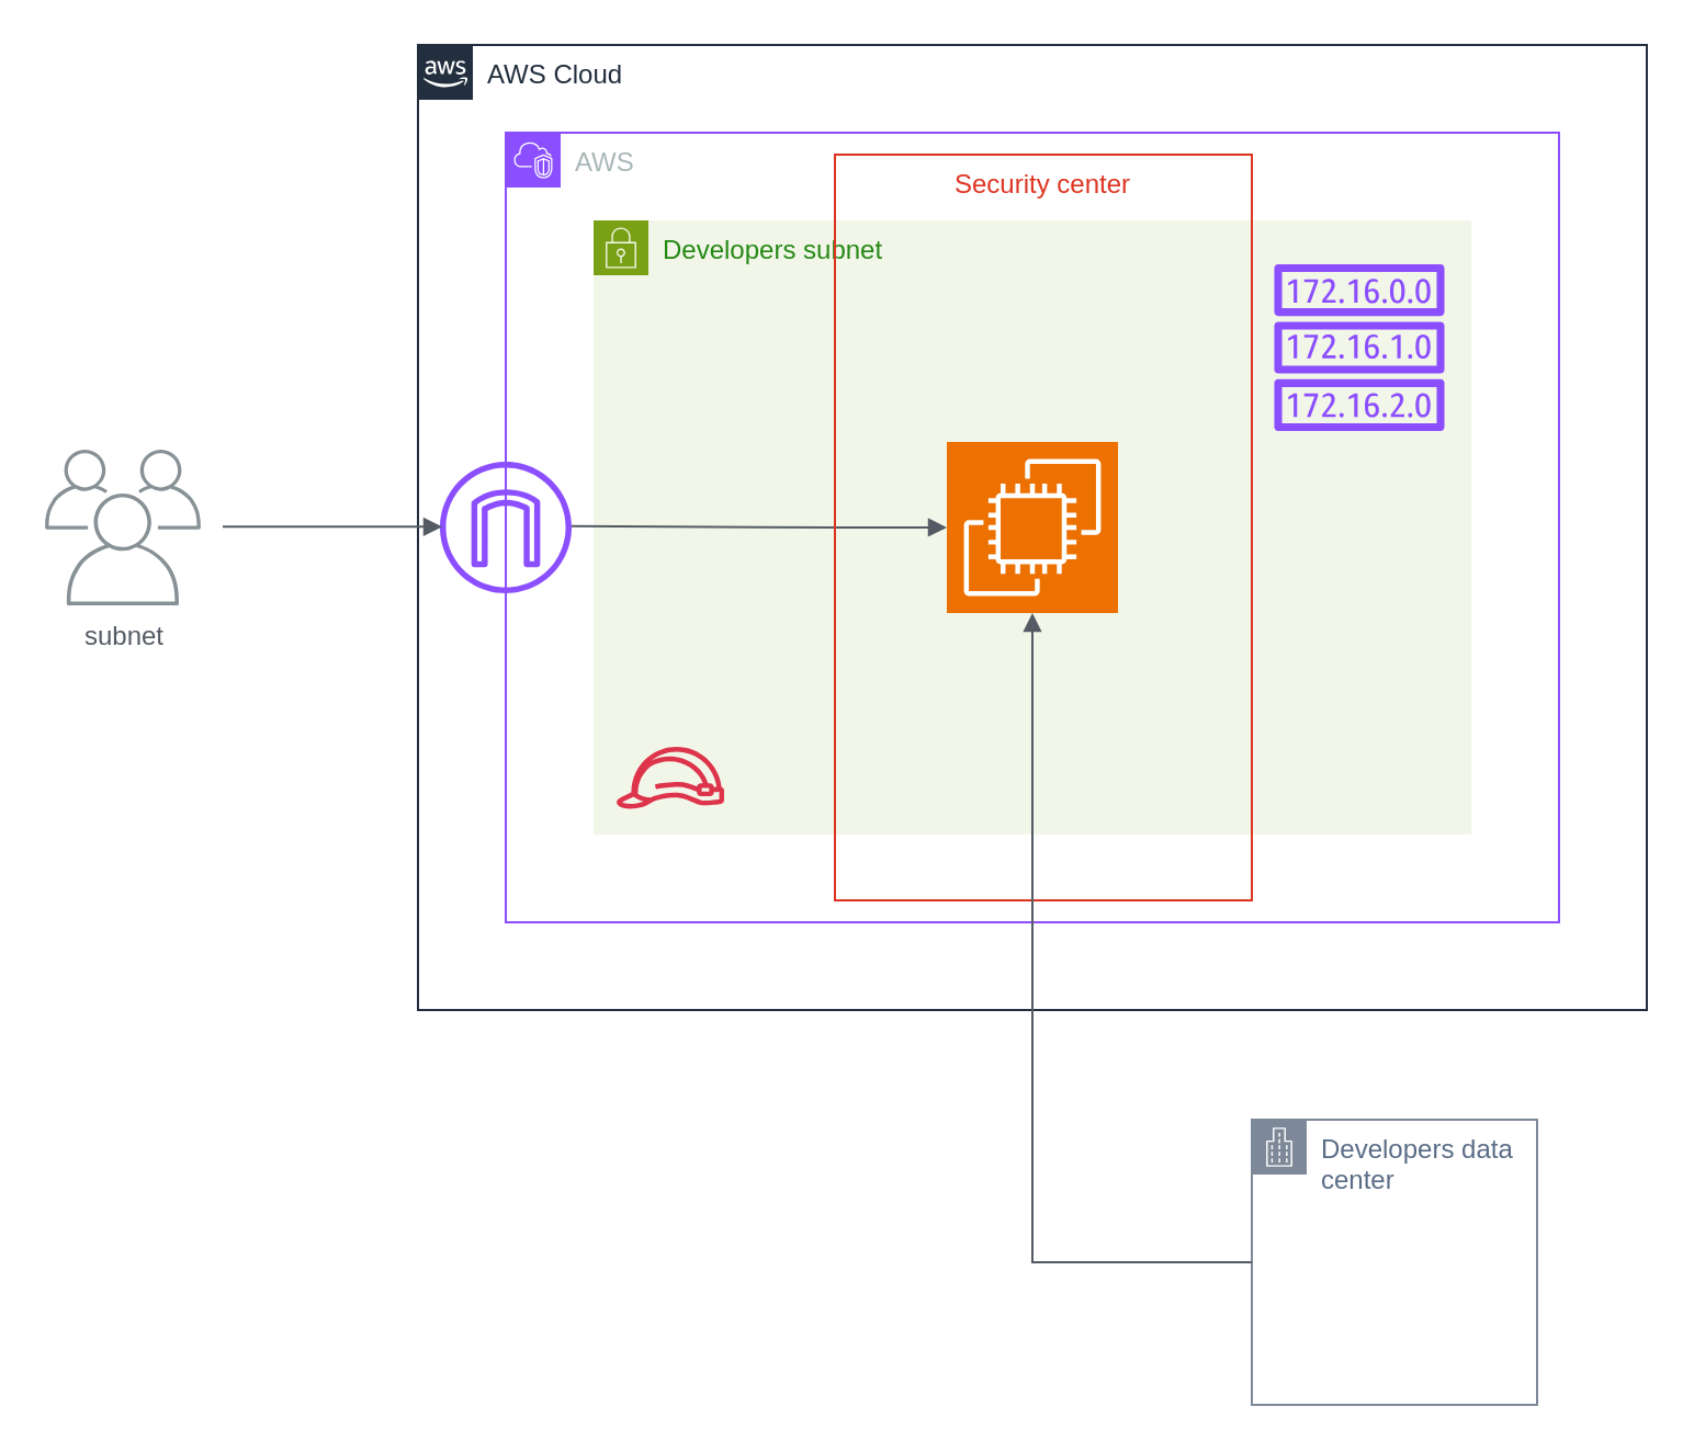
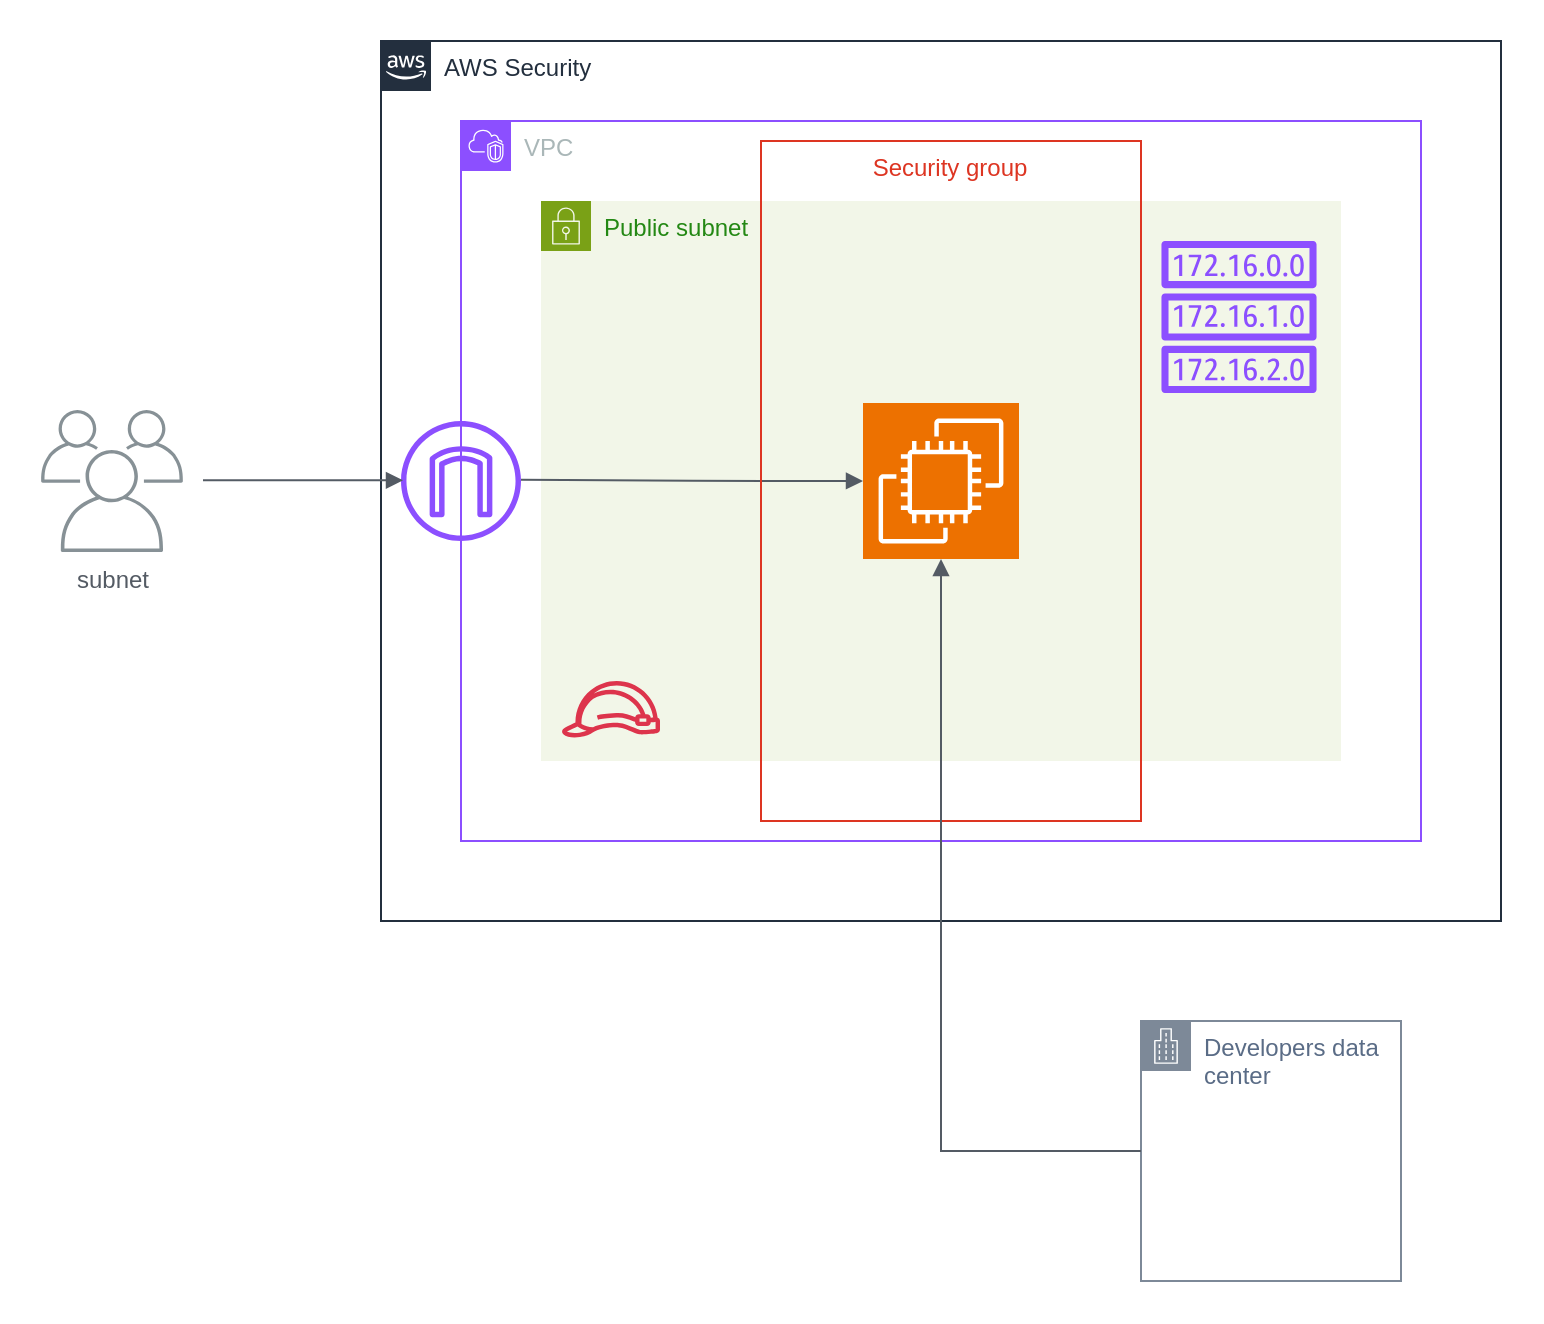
- <mxCell id="2" value="AWS Cloud" style="points=[[0,0],[0.25,0],[0.5,0],[0.75,0],[1,0],[1,0.25],[1,0.5],[1,0.75],[1,1],[0.75,1],[0.5,1],[0.25,1],[0,1],[0,0.75],[0,0.5],[0,0.25]];outlineConnect=0;gradientColor=none;html=1;whiteSpace=wrap;fontSize=12;fontStyle=0;container=1;pointerEvents=0;collapsible=0;recursiveResize=0;shape=mxgraph.aws4.group;grIcon=mxgraph.aws4.group_aws_cloud_alt;strokeColor=#232F3E;fillColor=none;verticalAlign=top;align=left;spacingLeft=30;fontColor=#232F3E;dashed=0;" vertex="1" parent="1"><mxGeometry x="190" y="20" width="560" height="440" as="geometry" /></mxCell>
+ <mxCell id="2" value="AWS Security" style="points=[[0,0],[0.25,0],[0.5,0],[0.75,0],[1,0],[1,0.25],[1,0.5],[1,0.75],[1,1],[0.75,1],[0.5,1],[0.25,1],[0,1],[0,0.75],[0,0.5],[0,0.25]];outlineConnect=0;gradientColor=none;html=1;whiteSpace=wrap;fontSize=12;fontStyle=0;container=1;pointerEvents=0;collapsible=0;recursiveResize=0;shape=mxgraph.aws4.group;grIcon=mxgraph.aws4.group_aws_cloud_alt;strokeColor=#232F3E;fillColor=none;verticalAlign=top;align=left;spacingLeft=30;fontColor=#232F3E;dashed=0;" vertex="1" parent="1"><mxGeometry x="190" y="20" width="560" height="440" as="geometry" /></mxCell>
- <mxCell id="3" value="AWS" style="points=[[0,0],[0.25,0],[0.5,0],[0.75,0],[1,0],[1,0.25],[1,0.5],[1,0.75],[1,1],[0.75,1],[0.5,1],[0.25,1],[0,1],[0,0.75],[0,0.5],[0,0.25]];outlineConnect=0;gradientColor=none;html=1;whiteSpace=wrap;fontSize=12;fontStyle=0;container=1;pointerEvents=0;collapsible=0;recursiveResize=0;shape=mxgraph.aws4.group;grIcon=mxgraph.aws4.group_vpc2;strokeColor=#8C4FFF;fillColor=none;verticalAlign=top;align=left;spacingLeft=30;fontColor=#AAB7B8;dashed=0;" vertex="1" parent="2"><mxGeometry x="40" y="40" width="480" height="360" as="geometry" /></mxCell>
+ <mxCell id="3" value="VPC" style="points=[[0,0],[0.25,0],[0.5,0],[0.75,0],[1,0],[1,0.25],[1,0.5],[1,0.75],[1,1],[0.75,1],[0.5,1],[0.25,1],[0,1],[0,0.75],[0,0.5],[0,0.25]];outlineConnect=0;gradientColor=none;html=1;whiteSpace=wrap;fontSize=12;fontStyle=0;container=1;pointerEvents=0;collapsible=0;recursiveResize=0;shape=mxgraph.aws4.group;grIcon=mxgraph.aws4.group_vpc2;strokeColor=#8C4FFF;fillColor=none;verticalAlign=top;align=left;spacingLeft=30;fontColor=#AAB7B8;dashed=0;" vertex="1" parent="2"><mxGeometry x="40" y="40" width="480" height="360" as="geometry" /></mxCell>
- <mxCell id="9" value="Security center" style="fillColor=none;strokeColor=#DD3522;verticalAlign=top;fontStyle=0;fontColor=#DD3522;whiteSpace=wrap;html=1;" vertex="1" parent="1"><mxGeometry x="380" y="70" width="190" height="340" as="geometry" /></mxCell>
+ <mxCell id="9" value="Security group" style="fillColor=none;strokeColor=#DD3522;verticalAlign=top;fontStyle=0;fontColor=#DD3522;whiteSpace=wrap;html=1;" vertex="1" parent="1"><mxGeometry x="380" y="70" width="190" height="340" as="geometry" /></mxCell>
- <mxCell id="5" value="Developers subnet" style="points=[[0,0],[0.25,0],[0.5,0],[0.75,0],[1,0],[1,0.25],[1,0.5],[1,0.75],[1,1],[0.75,1],[0.5,1],[0.25,1],[0,1],[0,0.75],[0,0.5],[0,0.25]];outlineConnect=0;gradientColor=none;html=1;whiteSpace=wrap;fontSize=12;fontStyle=0;container=1;pointerEvents=0;collapsible=0;recursiveResize=0;shape=mxgraph.aws4.group;grIcon=mxgraph.aws4.group_security_group;grStroke=0;strokeColor=#7AA116;fillColor=#F2F6E8;verticalAlign=top;align=left;spacingLeft=30;fontColor=#248814;dashed=0;" vertex="1" parent="1"><mxGeometry x="270" y="100" width="400" height="280" as="geometry" /></mxCell>
+ <mxCell id="5" value="Public subnet" style="points=[[0,0],[0.25,0],[0.5,0],[0.75,0],[1,0],[1,0.25],[1,0.5],[1,0.75],[1,1],[0.75,1],[0.5,1],[0.25,1],[0,1],[0,0.75],[0,0.5],[0,0.25]];outlineConnect=0;gradientColor=none;html=1;whiteSpace=wrap;fontSize=12;fontStyle=0;container=1;pointerEvents=0;collapsible=0;recursiveResize=0;shape=mxgraph.aws4.group;grIcon=mxgraph.aws4.group_security_group;grStroke=0;strokeColor=#7AA116;fillColor=#F2F6E8;verticalAlign=top;align=left;spacingLeft=30;fontColor=#248814;dashed=0;" vertex="1" parent="1"><mxGeometry x="270" y="100" width="400" height="280" as="geometry" /></mxCell>
